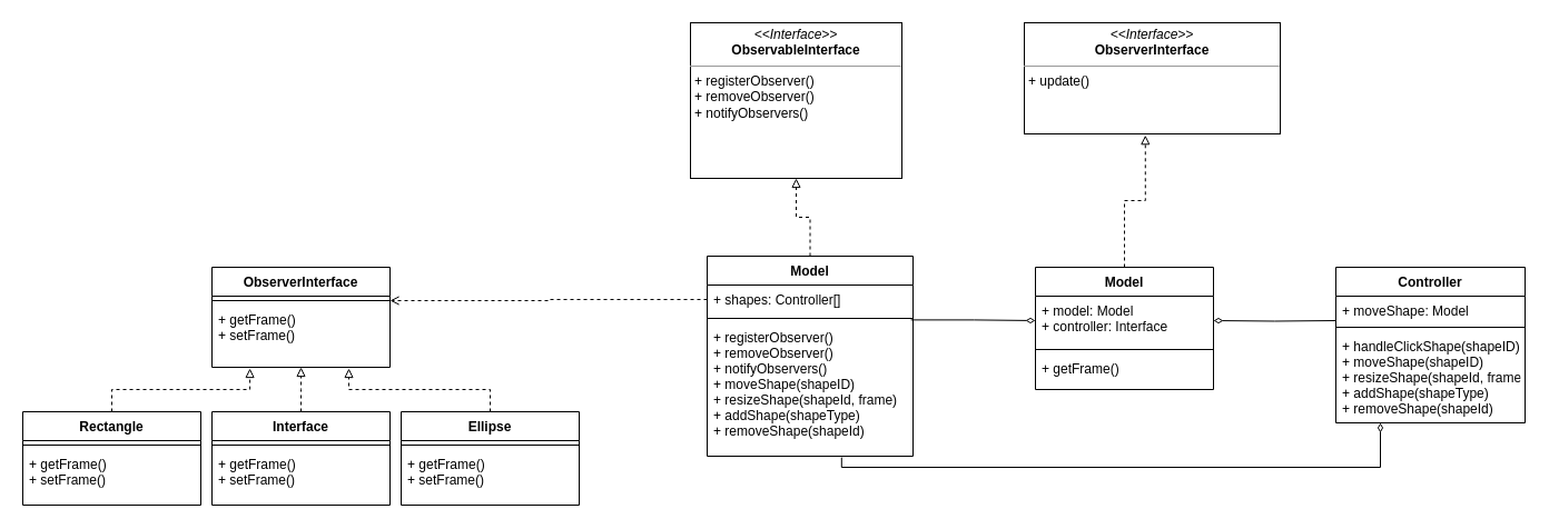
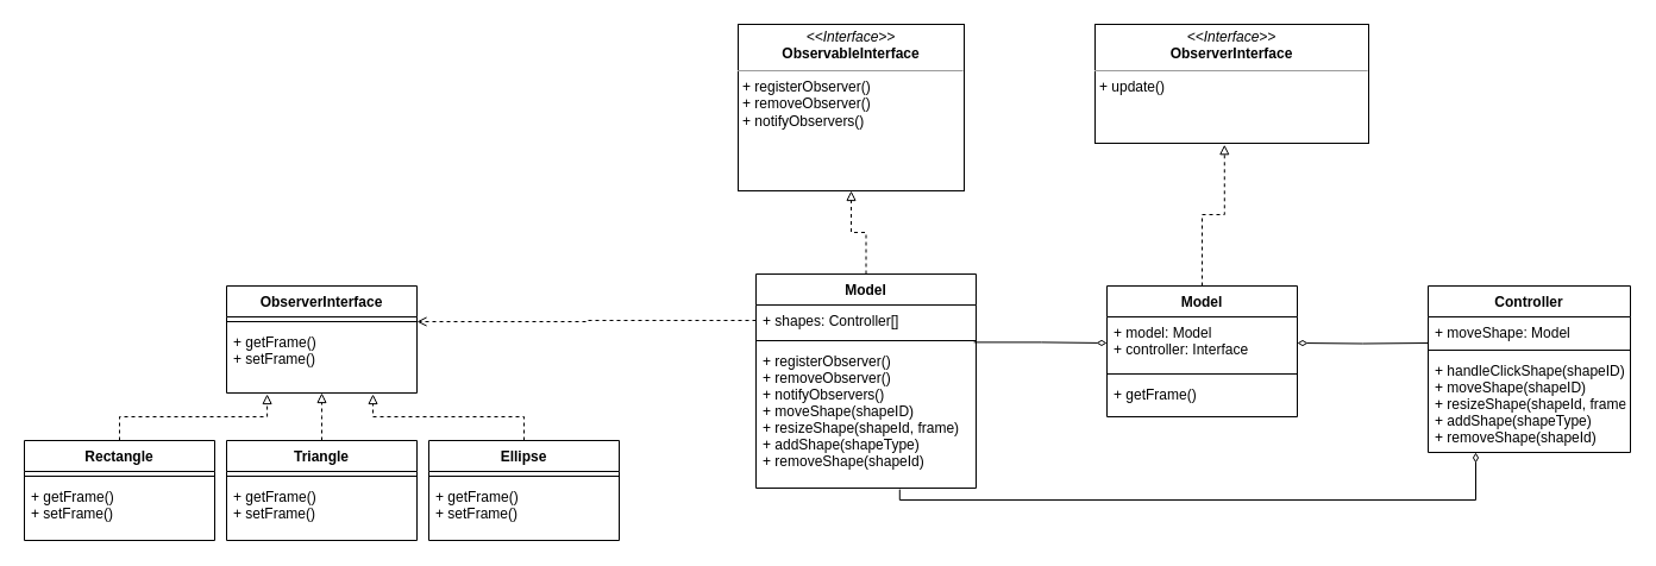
- <mxCell id="29" value="Interface" style="swimlane;fontStyle=1;align=center;verticalAlign=top;childLayout=stackLayout;horizontal=1;startSize=26;horizontalStack=0;resizeParent=1;resizeParentMax=0;resizeLast=0;collapsible=1;marginBottom=0;" vertex="1" parent="1"><mxGeometry x="190" y="370" width="160" height="84" as="geometry" /></mxCell>
+ <mxCell id="29" value="Triangle" style="swimlane;fontStyle=1;align=center;verticalAlign=top;childLayout=stackLayout;horizontal=1;startSize=26;horizontalStack=0;resizeParent=1;resizeParentMax=0;resizeLast=0;collapsible=1;marginBottom=0;" vertex="1" parent="1"><mxGeometry x="190" y="370" width="160" height="84" as="geometry" /></mxCell>
